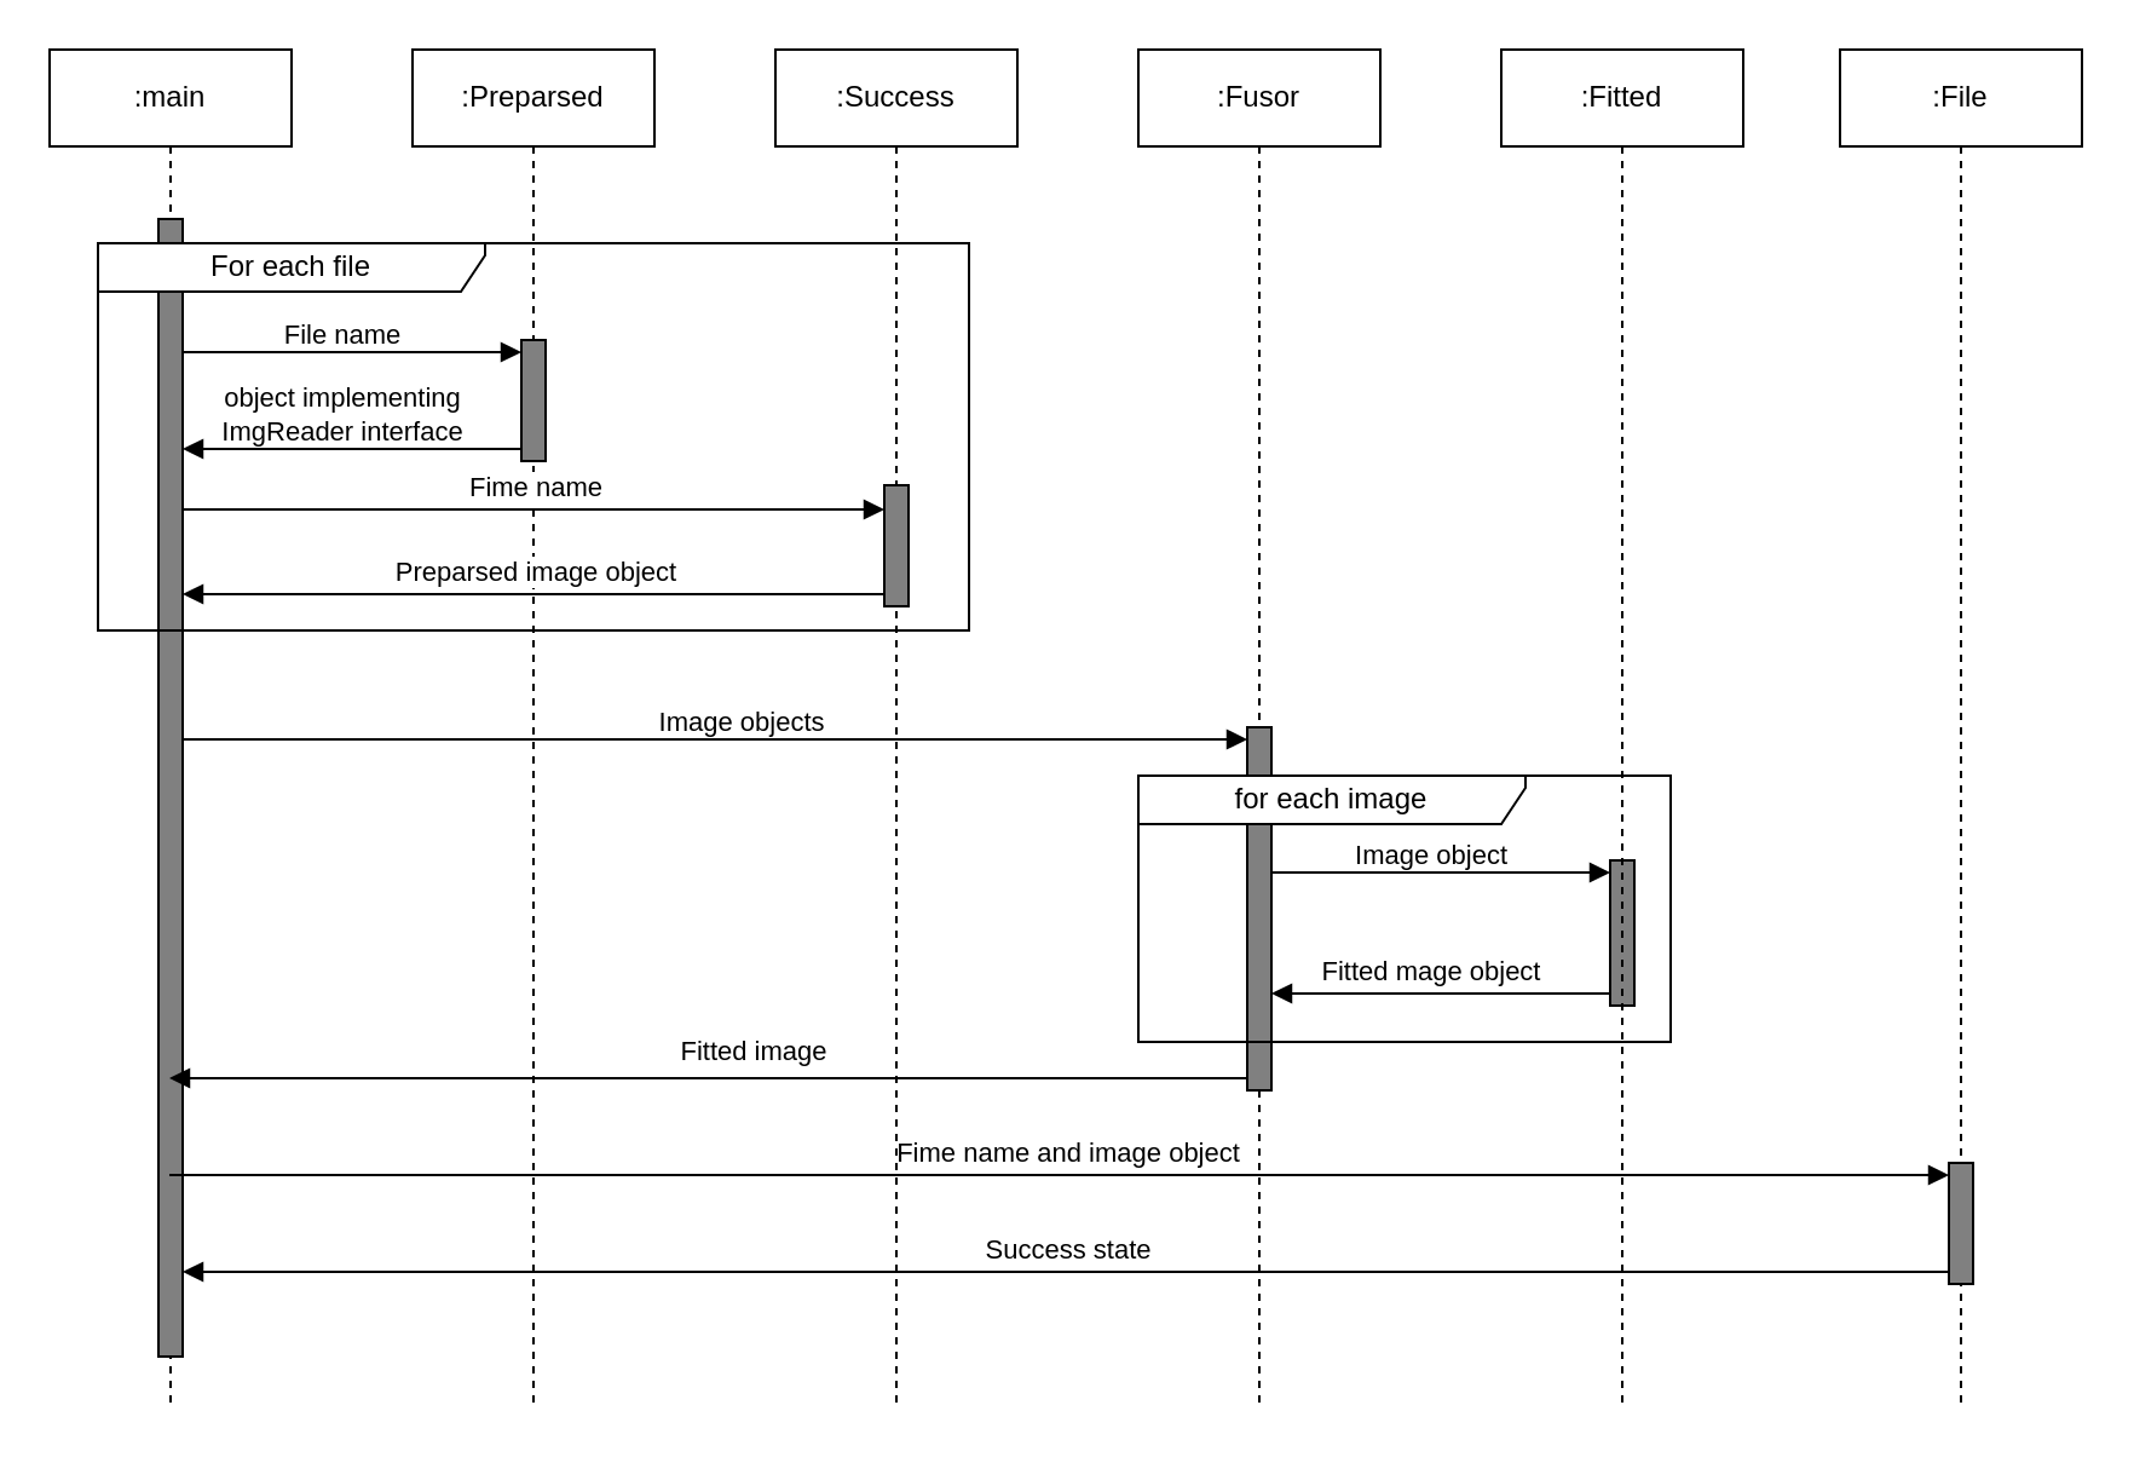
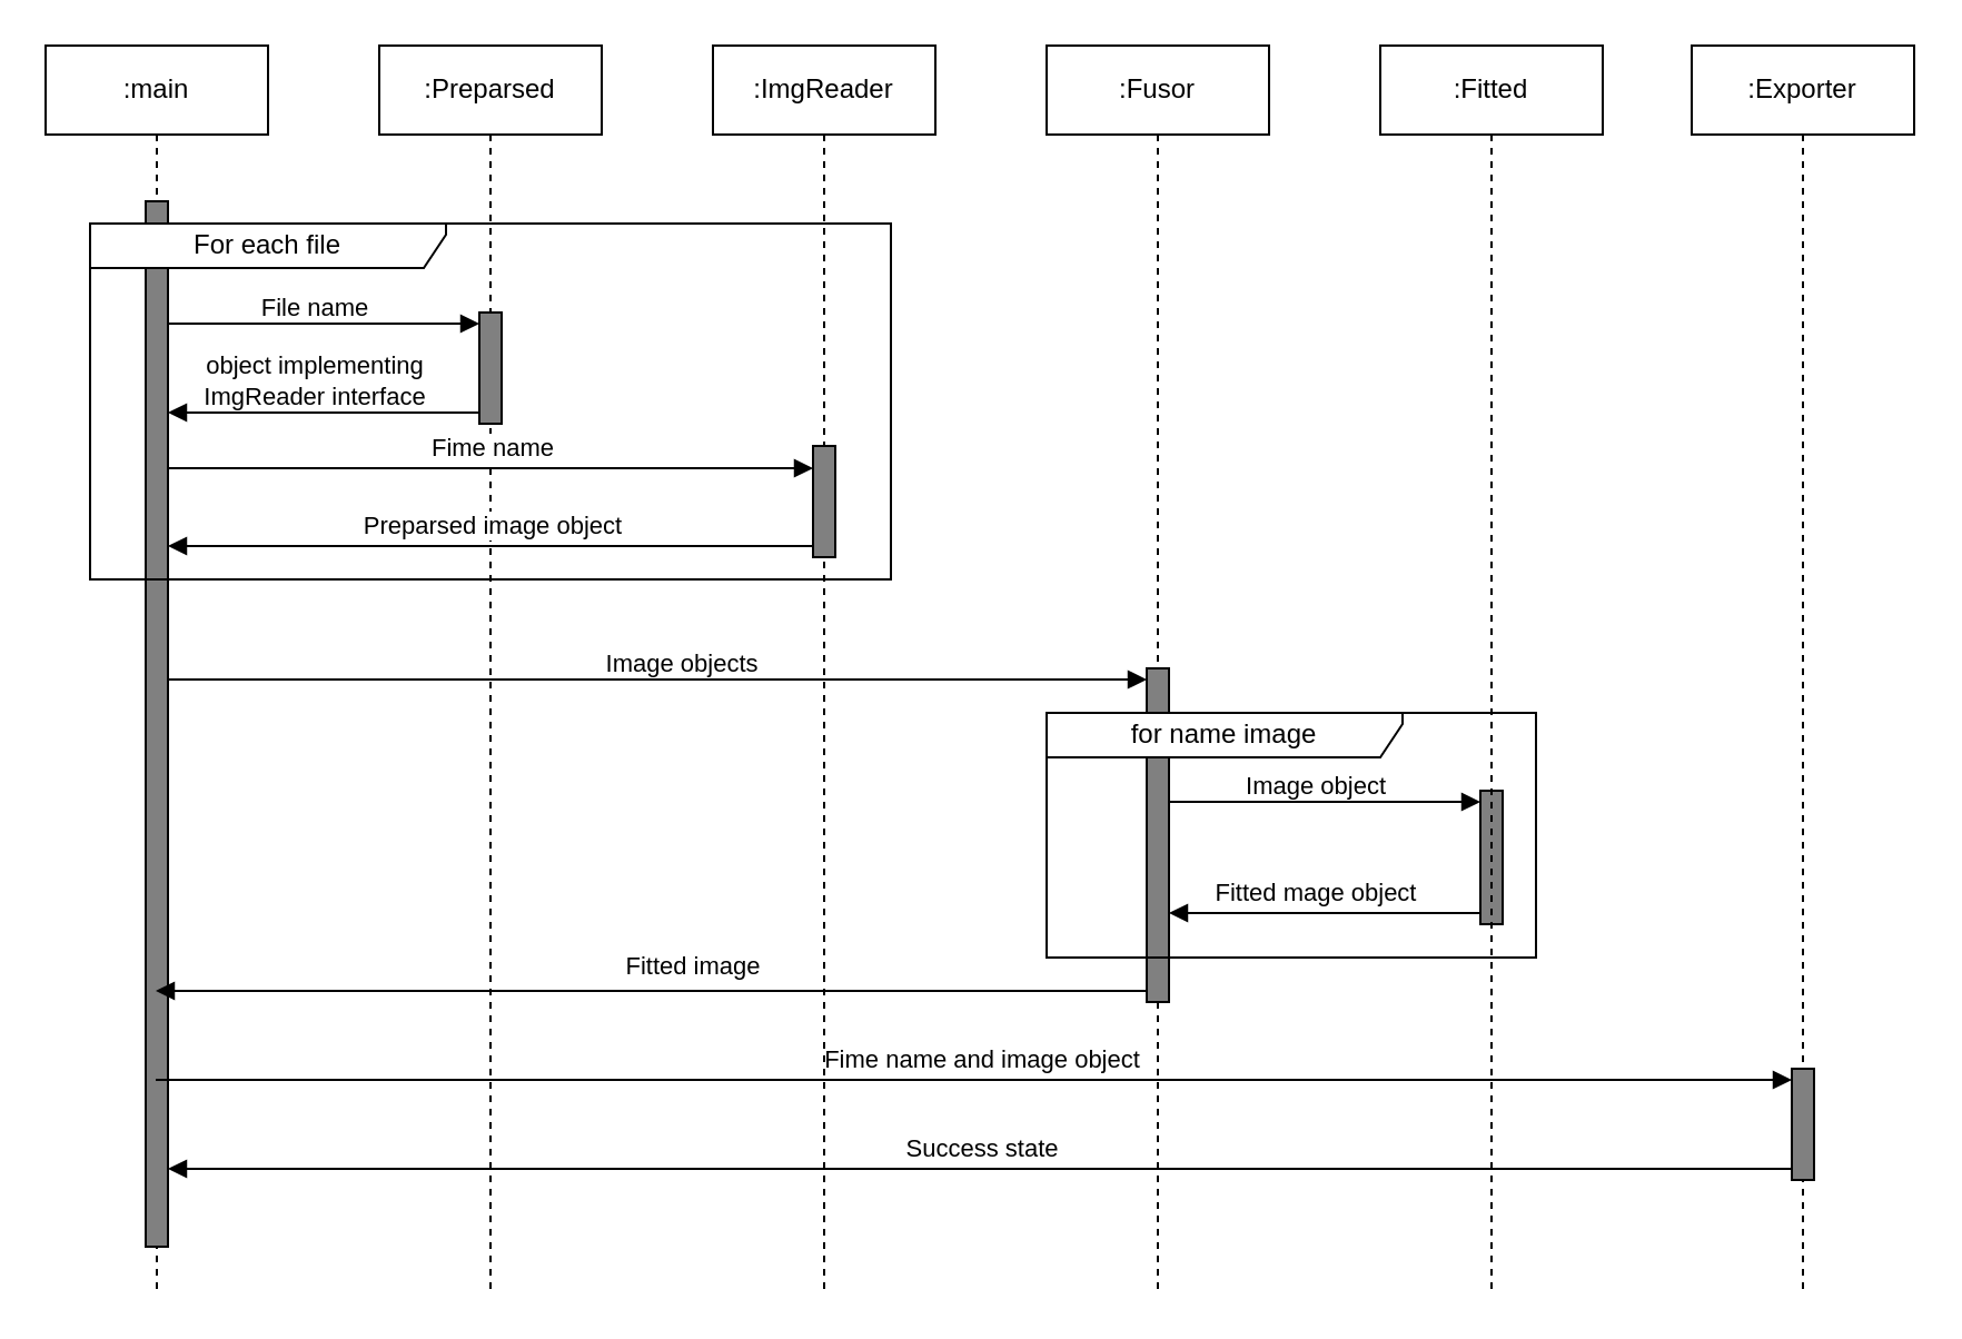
- <mxCell id="5" value=":Success" style="shape=umlLifeline;perimeter=lifelinePerimeter;whiteSpace=wrap;html=1;container=1;dropTarget=0;collapsible=0;recursiveResize=0;outlineConnect=0;portConstraint=eastwest;newEdgeStyle={&quot;edgeStyle&quot;:&quot;elbowEdgeStyle&quot;,&quot;elbow&quot;:&quot;vertical&quot;,&quot;curved&quot;:0,&quot;rounded&quot;:0};" parent="1" vertex="1"><mxGeometry x="320" y="20" width="100" height="560" as="geometry" /></mxCell>
+ <mxCell id="5" value=":ImgReader" style="shape=umlLifeline;perimeter=lifelinePerimeter;whiteSpace=wrap;html=1;container=1;dropTarget=0;collapsible=0;recursiveResize=0;outlineConnect=0;portConstraint=eastwest;newEdgeStyle={&quot;edgeStyle&quot;:&quot;elbowEdgeStyle&quot;,&quot;elbow&quot;:&quot;vertical&quot;,&quot;curved&quot;:0,&quot;rounded&quot;:0};" parent="1" vertex="1"><mxGeometry x="320" y="20" width="100" height="560" as="geometry" /></mxCell>
- <mxCell id="15" value=":File" style="shape=umlLifeline;perimeter=lifelinePerimeter;whiteSpace=wrap;html=1;container=1;dropTarget=0;collapsible=0;recursiveResize=0;outlineConnect=0;portConstraint=eastwest;newEdgeStyle={&quot;edgeStyle&quot;:&quot;elbowEdgeStyle&quot;,&quot;elbow&quot;:&quot;vertical&quot;,&quot;curved&quot;:0,&quot;rounded&quot;:0};" parent="1" vertex="1"><mxGeometry x="760" y="20" width="100" height="560" as="geometry" /></mxCell>
+ <mxCell id="15" value=":Exporter" style="shape=umlLifeline;perimeter=lifelinePerimeter;whiteSpace=wrap;html=1;container=1;dropTarget=0;collapsible=0;recursiveResize=0;outlineConnect=0;portConstraint=eastwest;newEdgeStyle={&quot;edgeStyle&quot;:&quot;elbowEdgeStyle&quot;,&quot;elbow&quot;:&quot;vertical&quot;,&quot;curved&quot;:0,&quot;rounded&quot;:0};" parent="1" vertex="1"><mxGeometry x="760" y="20" width="100" height="560" as="geometry" /></mxCell>
- <mxCell id="9" value="for each image" style="shape=umlFrame;whiteSpace=wrap;html=1;pointerEvents=0;recursiveResize=0;container=1;collapsible=0;width=160;height=20;" vertex="1" parent="6"><mxGeometry y="300" width="220" height="110" as="geometry" /></mxCell>
+ <mxCell id="9" value="for name image" style="shape=umlFrame;whiteSpace=wrap;html=1;pointerEvents=0;recursiveResize=0;container=1;collapsible=0;width=160;height=20;" vertex="1" parent="6"><mxGeometry y="300" width="220" height="110" as="geometry" /></mxCell>
